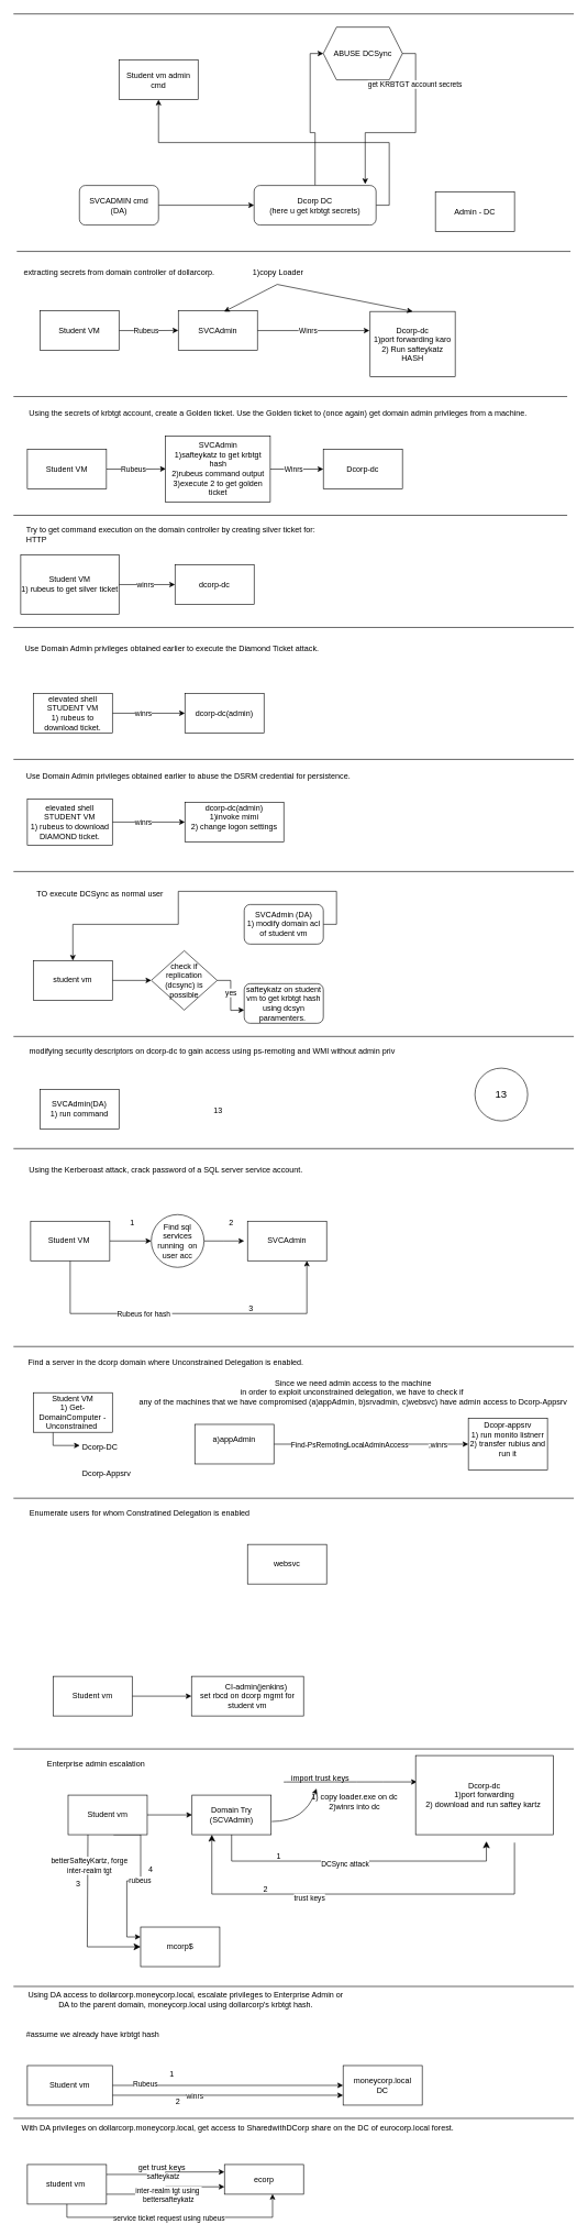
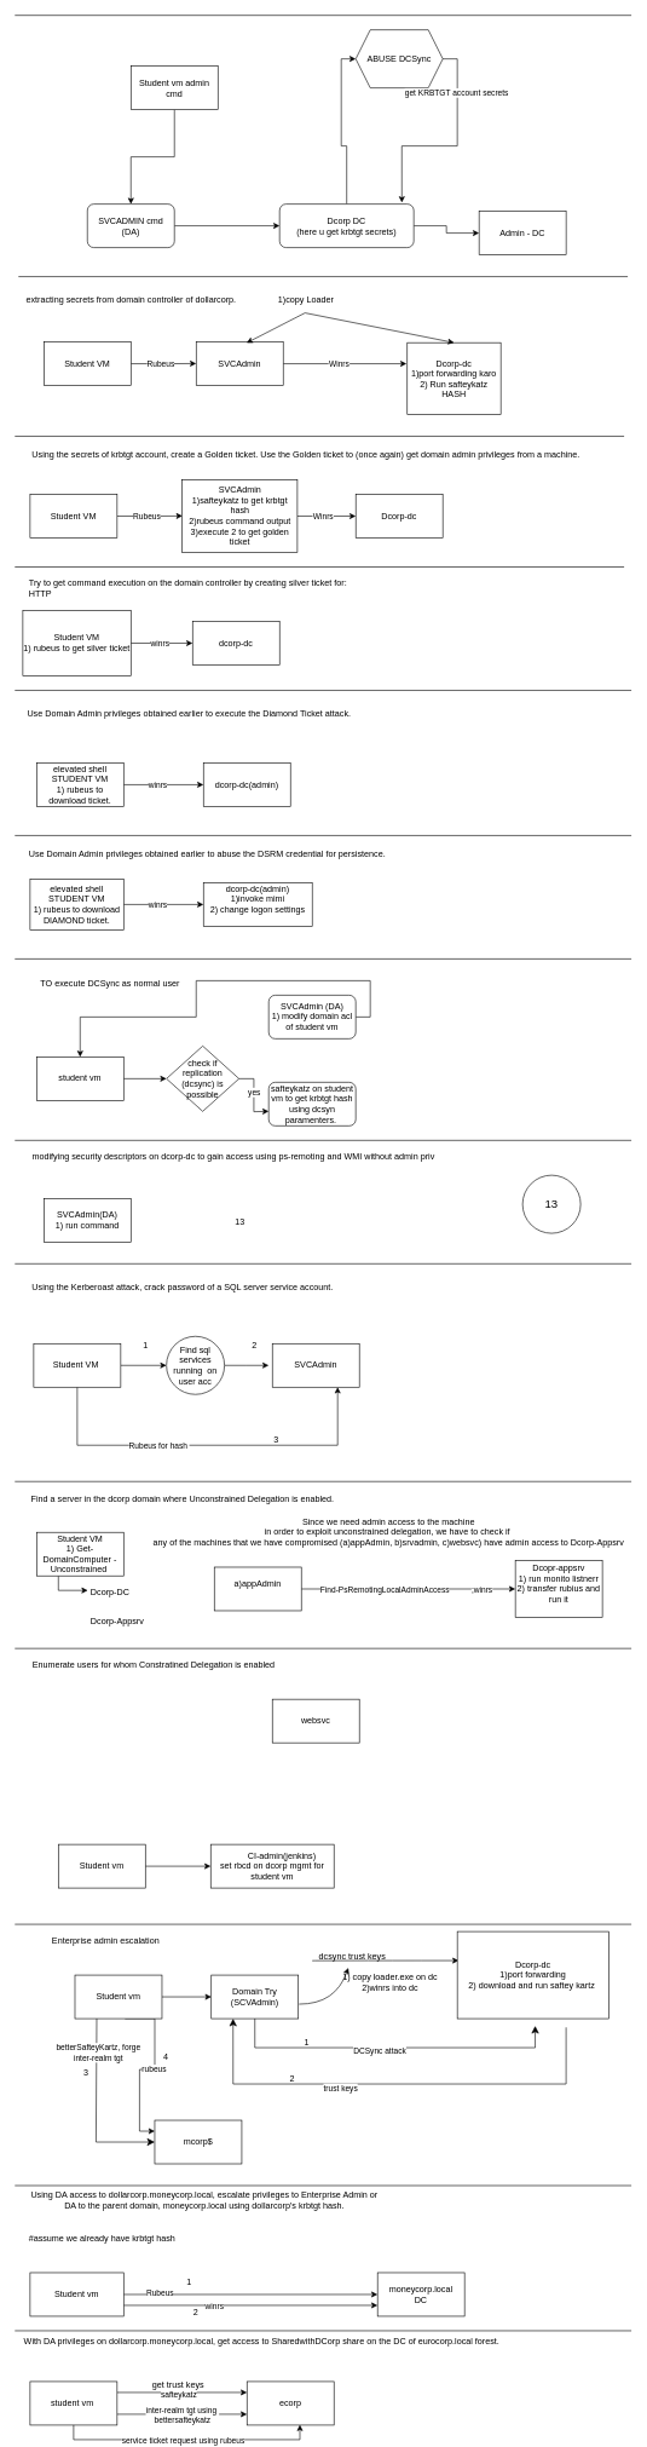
+ <mxCell id="4" style="edgeStyle=orthogonalEdgeStyle;rounded=0;orthogonalLoop=1;jettySize=auto;html=1;entryX=0.5;entryY=0;entryDx=0;entryDy=0;" parent="1" source="5" target="3" edge="1"><mxGeometry relative="1" as="geometry" /></mxCell>
- <mxCell id="6" style="edgeStyle=orthogonalEdgeStyle;rounded=0;orthogonalLoop=1;jettySize=auto;html=1;exitX=1;exitY=0.5;exitDx=0;exitDy=0;" parent="1" source="8" target="5" edge="1"><mxGeometry relative="1" as="geometry" /></mxCell>
+ <mxCell id="6" style="edgeStyle=orthogonalEdgeStyle;rounded=0;orthogonalLoop=1;jettySize=auto;html=1;exitX=1;exitY=0.5;exitDx=0;exitDy=0;entryX=0;entryY=0.5;entryDx=0;entryDy=0;" parent="1" source="8" target="9" edge="1"><mxGeometry relative="1" as="geometry" /></mxCell>
- <mxCell id="119" value="import trust keys" style="text;html=1;align=center;verticalAlign=middle;resizable=0;points=[];autosize=1;strokeColor=none;fillColor=none;" parent="1" vertex="1"><mxGeometry x="430" y="2680" width="110" height="30" as="geometry" /></mxCell>
+ <mxCell id="119" value="dcsync trust keys" style="text;html=1;align=center;verticalAlign=middle;resizable=0;points=[];autosize=1;strokeColor=none;fillColor=none;" parent="1" vertex="1"><mxGeometry x="430" y="2680" width="110" height="30" as="geometry" /></mxCell>
- <mxCell id="137" value="ecorp" style="rounded=0;whiteSpace=wrap;html=1;" parent="1" vertex="1"><mxGeometry x="340" y="3280" width="120" height="45" as="geometry" /></mxCell>
+ <mxCell id="137" value="ecorp" style="rounded=0;whiteSpace=wrap;html=1;" parent="1" vertex="1"><mxGeometry x="340" y="3280" width="120" height="60" as="geometry" /></mxCell>
